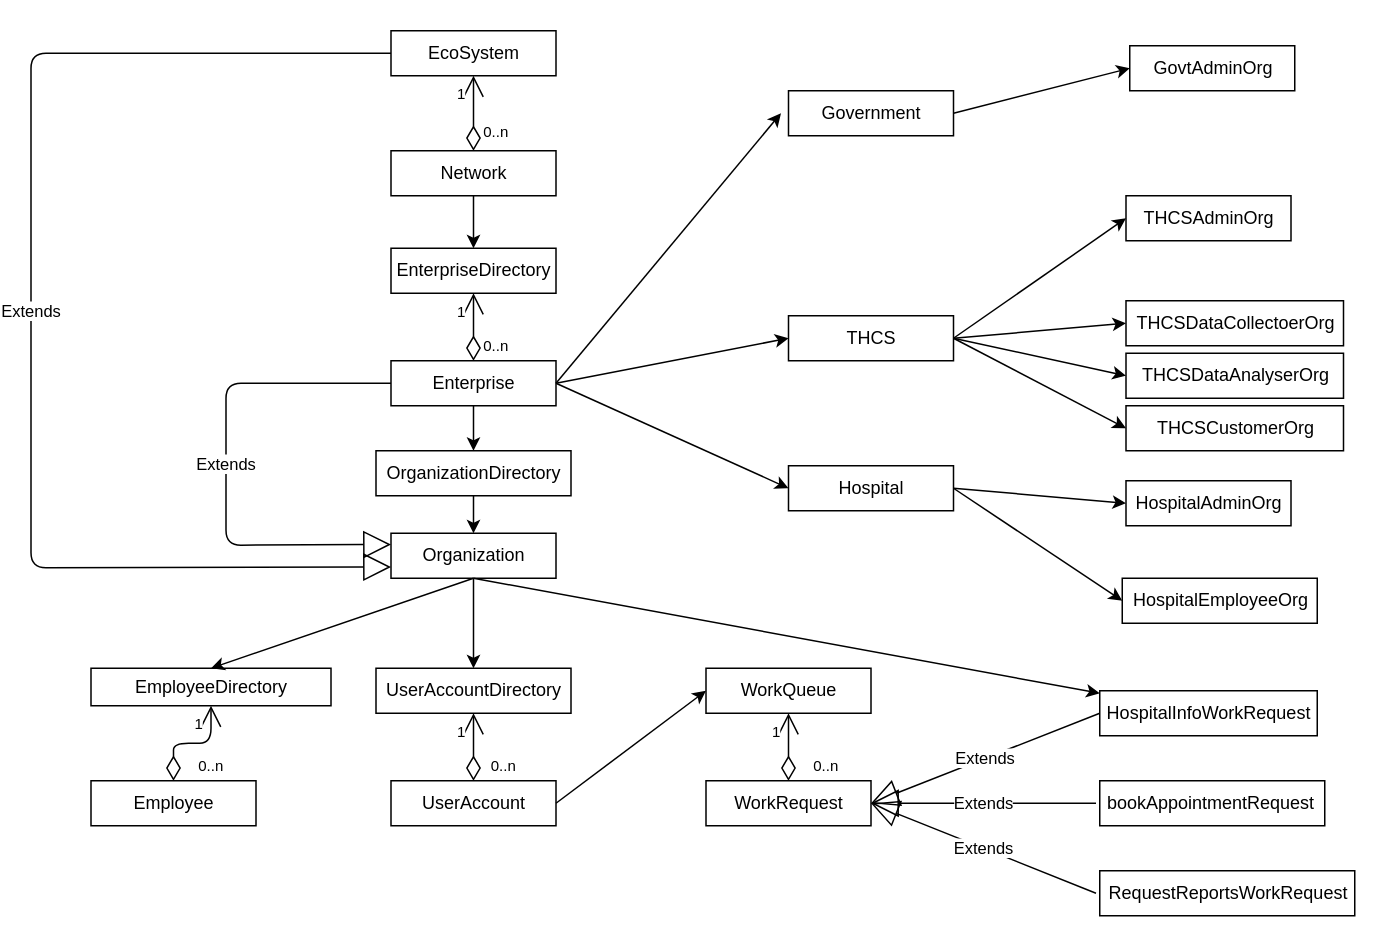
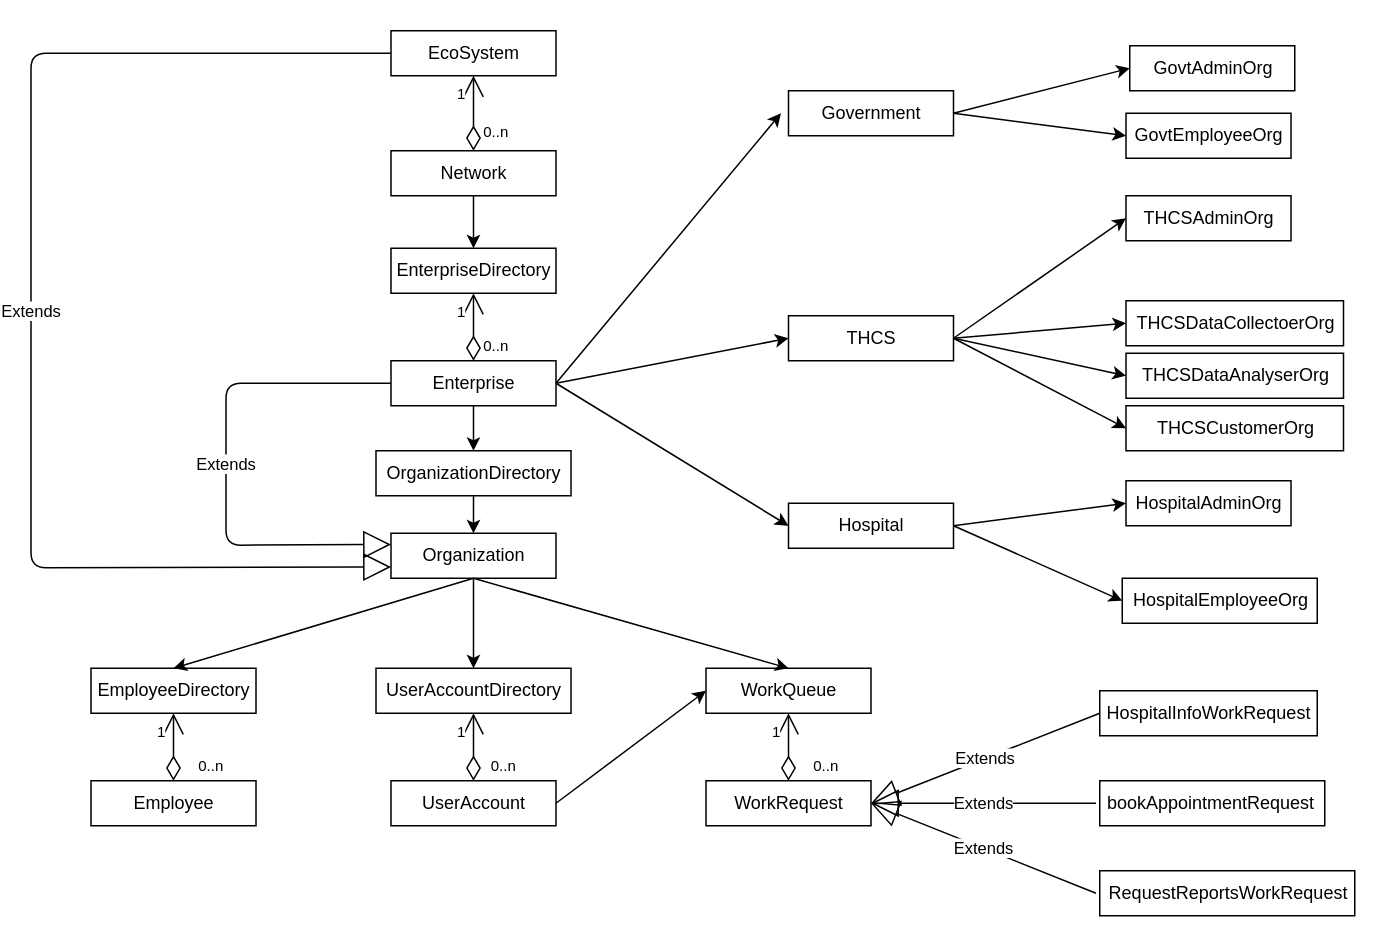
+ <mxCell id="59" value="" style="endArrow=classic;html=1;exitX=1;exitY=0.5;exitDx=0;exitDy=0;entryX=0;entryY=0.5;entryDx=0;entryDy=0;" edge="1" parent="1" source="8" target="18"><mxGeometry width="50" height="50" relative="1" as="geometry"><mxPoint x="570" y="145" as="sourcePoint" /><mxPoint x="570" y="180" as="targetPoint" /></mxGeometry></mxCell>
+ <mxCell id="18" value="GovtEmployeeOrg" style="html=1;" parent="1" vertex="1"><mxGeometry x="750" y="75" width="110" height="30" as="geometry" /></mxCell>
- <mxCell id="6" value="Hospital" style="html=1;" parent="1" vertex="1"><mxGeometry x="525" y="310" width="110" height="30" as="geometry" /></mxCell>
+ <mxCell id="6" value="Hospital" style="html=1;" parent="1" vertex="1"><mxGeometry x="525" y="335" width="110" height="30" as="geometry" /></mxCell>
- <mxCell id="33" value="" style="endArrow=classic;html=1;exitX=0.5;exitY=1;exitDx=0;exitDy=0;" edge="1" parent="1" source="10" target="23"><mxGeometry width="50" height="50" relative="1" as="geometry"><mxPoint x="440" y="305" as="sourcePoint" /><mxPoint x="440" y="340" as="targetPoint" /></mxGeometry></mxCell>
+ <mxCell id="33" value="" style="endArrow=classic;html=1;exitX=0.5;exitY=1;exitDx=0;exitDy=0;entryX=0.5;entryY=0;entryDx=0;entryDy=0;" edge="1" parent="1" source="10" target="12"><mxGeometry width="50" height="50" relative="1" as="geometry"><mxPoint x="440" y="305" as="sourcePoint" /><mxPoint x="440" y="340" as="targetPoint" /></mxGeometry></mxCell>
- <mxCell id="11" value="EmployeeDirectory" style="html=1;" parent="1" vertex="1"><mxGeometry x="60" y="445" width="160" height="25" as="geometry" /></mxCell>
+ <mxCell id="11" value="EmployeeDirectory" style="html=1;" parent="1" vertex="1"><mxGeometry x="60" y="445" width="110" height="30" as="geometry" /></mxCell>
